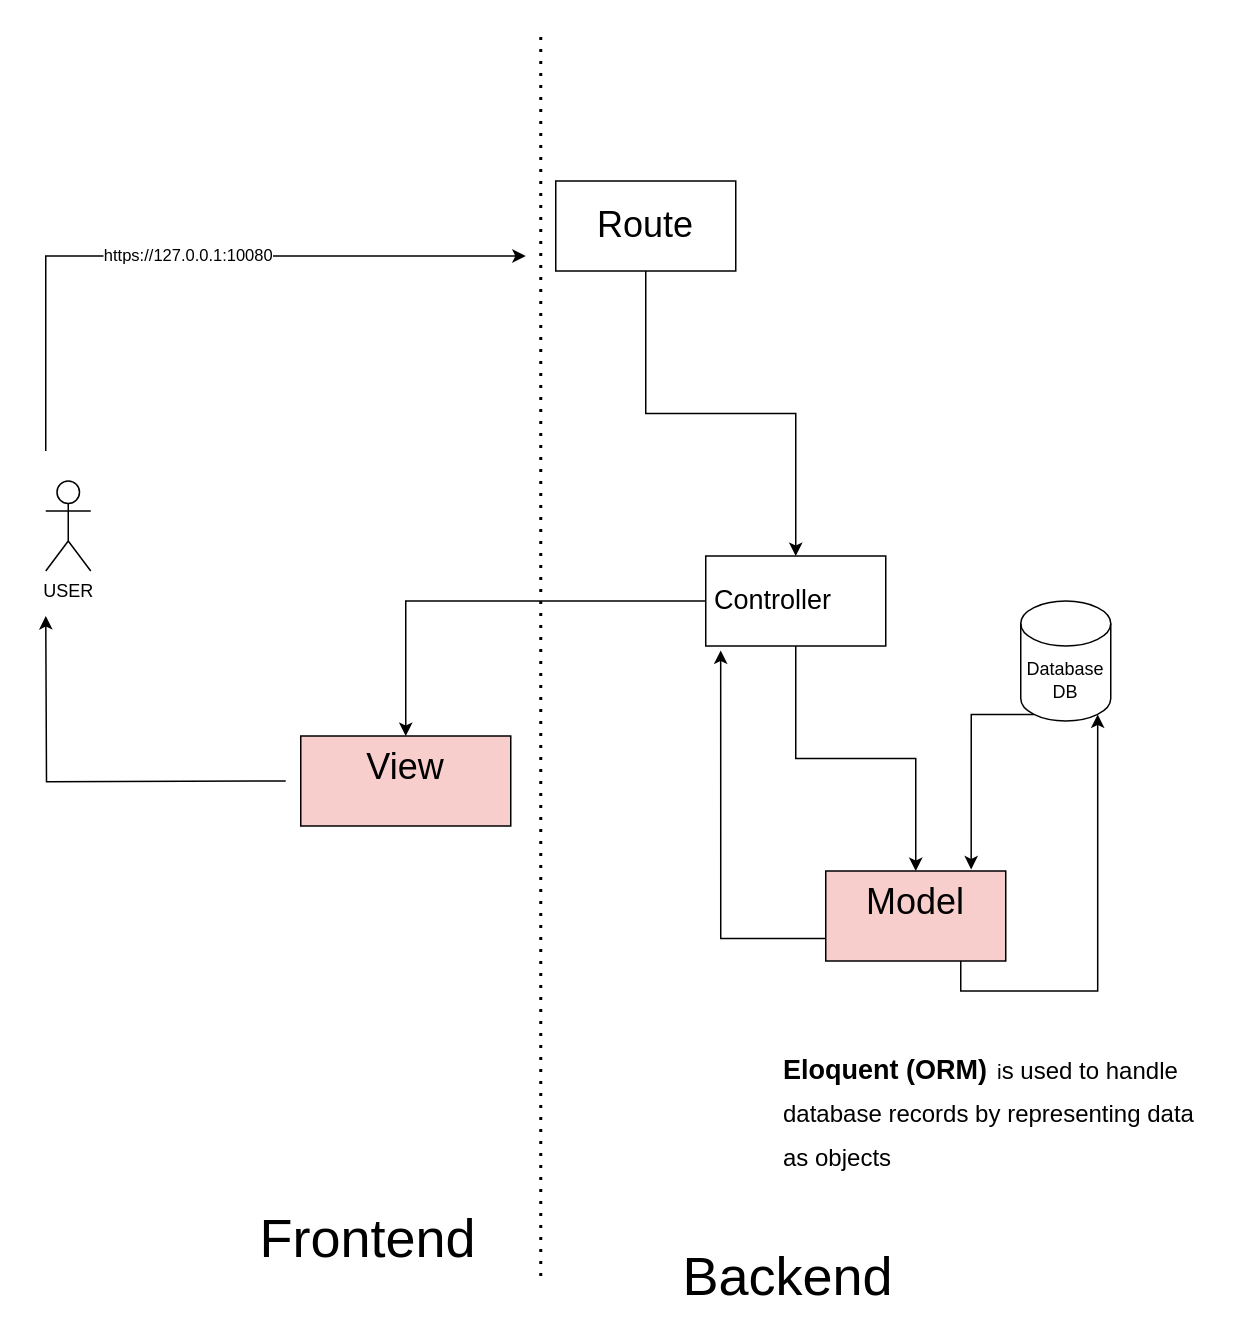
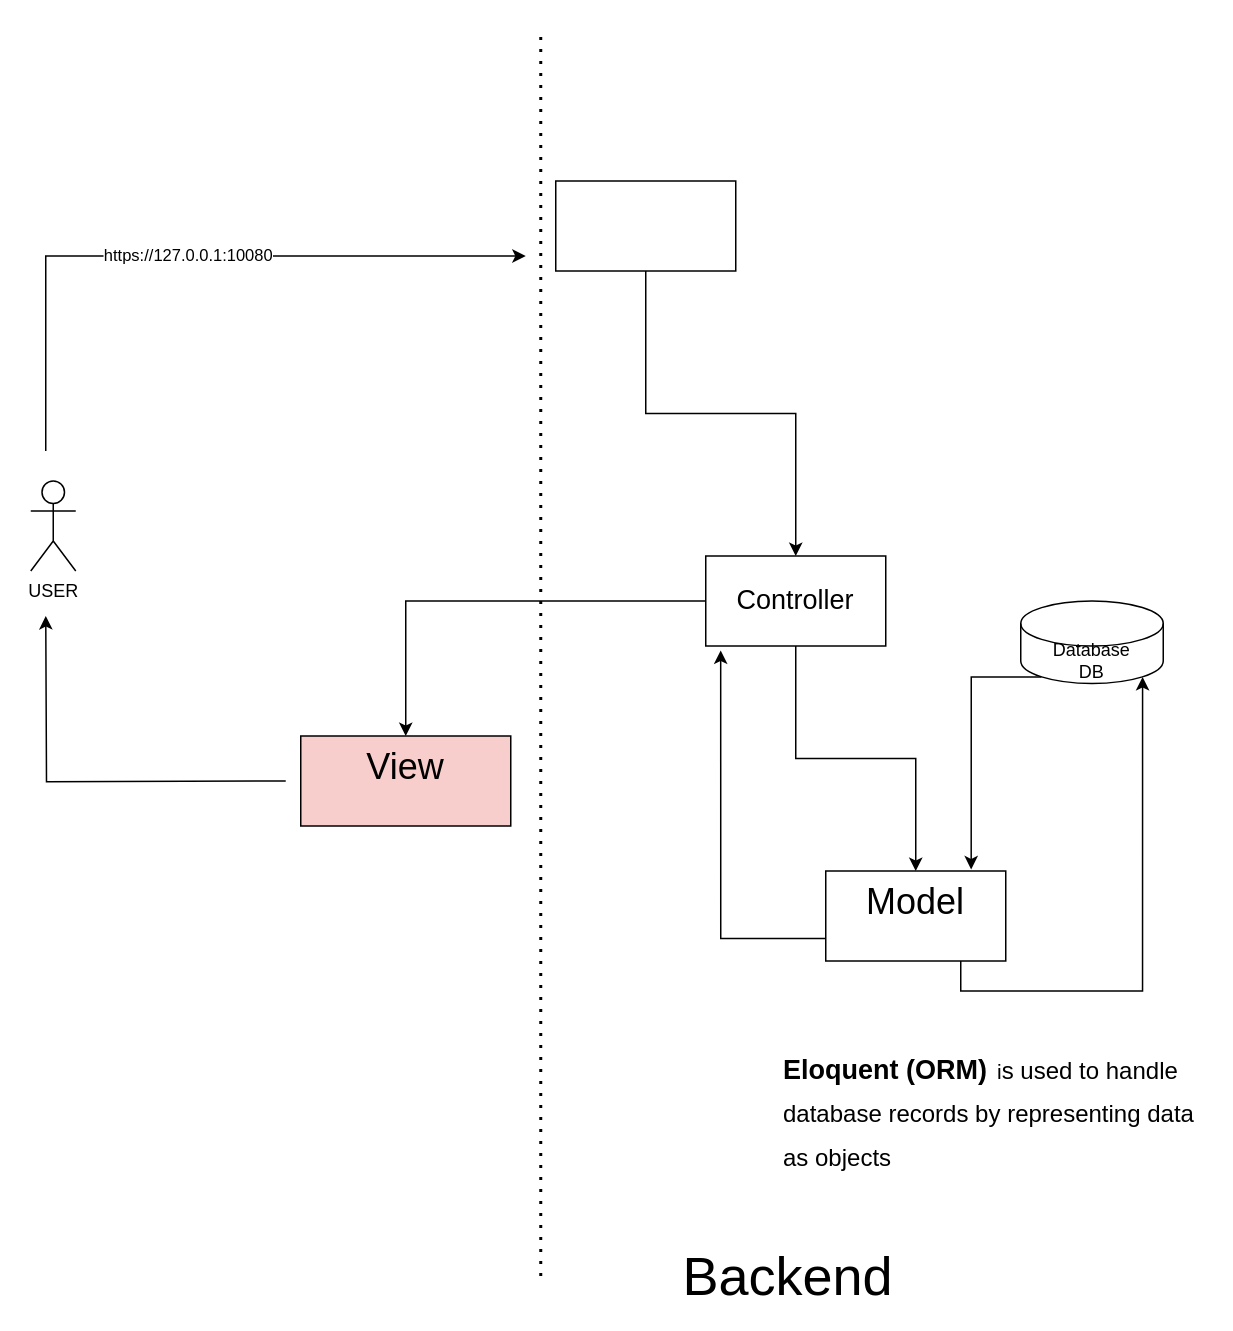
- <mxCell id="5" value="&lt;font style=&quot;font-size: 24px;&quot;&gt;Route&lt;/font&gt;" style="text;html=1;align=center;verticalAlign=middle;whiteSpace=wrap;rounded=0;" parent="1" vertex="1"><mxGeometry x="400" y="135" width="60" height="30" as="geometry" /></mxCell>
- <mxCell id="2" value="USER" style="shape=umlActor;verticalLabelPosition=bottom;verticalAlign=top;html=1;outlineConnect=0;" parent="1" vertex="1"><mxGeometry x="30" y="320" width="30" height="60" as="geometry" /></mxCell>
+ <mxCell id="2" value="USER" style="shape=umlActor;verticalLabelPosition=bottom;verticalAlign=top;html=1;outlineConnect=0;" parent="1" vertex="1"><mxGeometry x="20" y="320" width="30" height="60" as="geometry" /></mxCell>
- <mxCell id="13" value="&lt;font style=&quot;font-size: 18px;&quot;&gt;Controller&lt;/font&gt;" style="text;html=1;align=center;verticalAlign=middle;whiteSpace=wrap;rounded=0;" parent="1" vertex="1"><mxGeometry x="485" y="385" width="60" height="30" as="geometry" /></mxCell>
+ <mxCell id="13" value="&lt;font style=&quot;font-size: 18px;&quot;&gt;Controller&lt;/font&gt;" style="text;html=1;align=center;verticalAlign=middle;whiteSpace=wrap;rounded=0;" parent="1" vertex="1"><mxGeometry x="500" y="385" width="60" height="30" as="geometry" /></mxCell>
- <mxCell id="15" value="Database&lt;br&gt;DB" style="shape=cylinder3;whiteSpace=wrap;html=1;boundedLbl=1;backgroundOutline=1;size=15;" parent="1" vertex="1"><mxGeometry x="680" y="400" width="60" height="80" as="geometry" /></mxCell>
+ <mxCell id="15" value="Database&lt;br&gt;DB" style="shape=cylinder3;whiteSpace=wrap;html=1;boundedLbl=1;backgroundOutline=1;size=15;" parent="1" vertex="1"><mxGeometry x="680" y="400" width="95" height="55" as="geometry" /></mxCell>
- <mxCell id="14" value="&lt;font style=&quot;font-size: 24px;&quot;&gt;Model&lt;/font&gt;" style="whiteSpace=wrap;html=1;verticalAlign=top;fillColor=#f8cecc;" parent="1" vertex="1"><mxGeometry x="550" y="580" width="120" height="60" as="geometry" /></mxCell>
+ <mxCell id="14" value="&lt;font style=&quot;font-size: 24px;&quot;&gt;Model&lt;/font&gt;" style="whiteSpace=wrap;html=1;verticalAlign=top;" parent="1" vertex="1"><mxGeometry x="550" y="580" width="120" height="60" as="geometry" /></mxCell>
- <mxCell id="21" value="&lt;font style=&quot;font-size: 36px;&quot;&gt;Frontend&lt;/font&gt;" style="text;html=1;align=center;verticalAlign=middle;whiteSpace=wrap;rounded=0;" parent="1" vertex="1"><mxGeometry x="180" y="810" width="130" height="30" as="geometry" /></mxCell>
